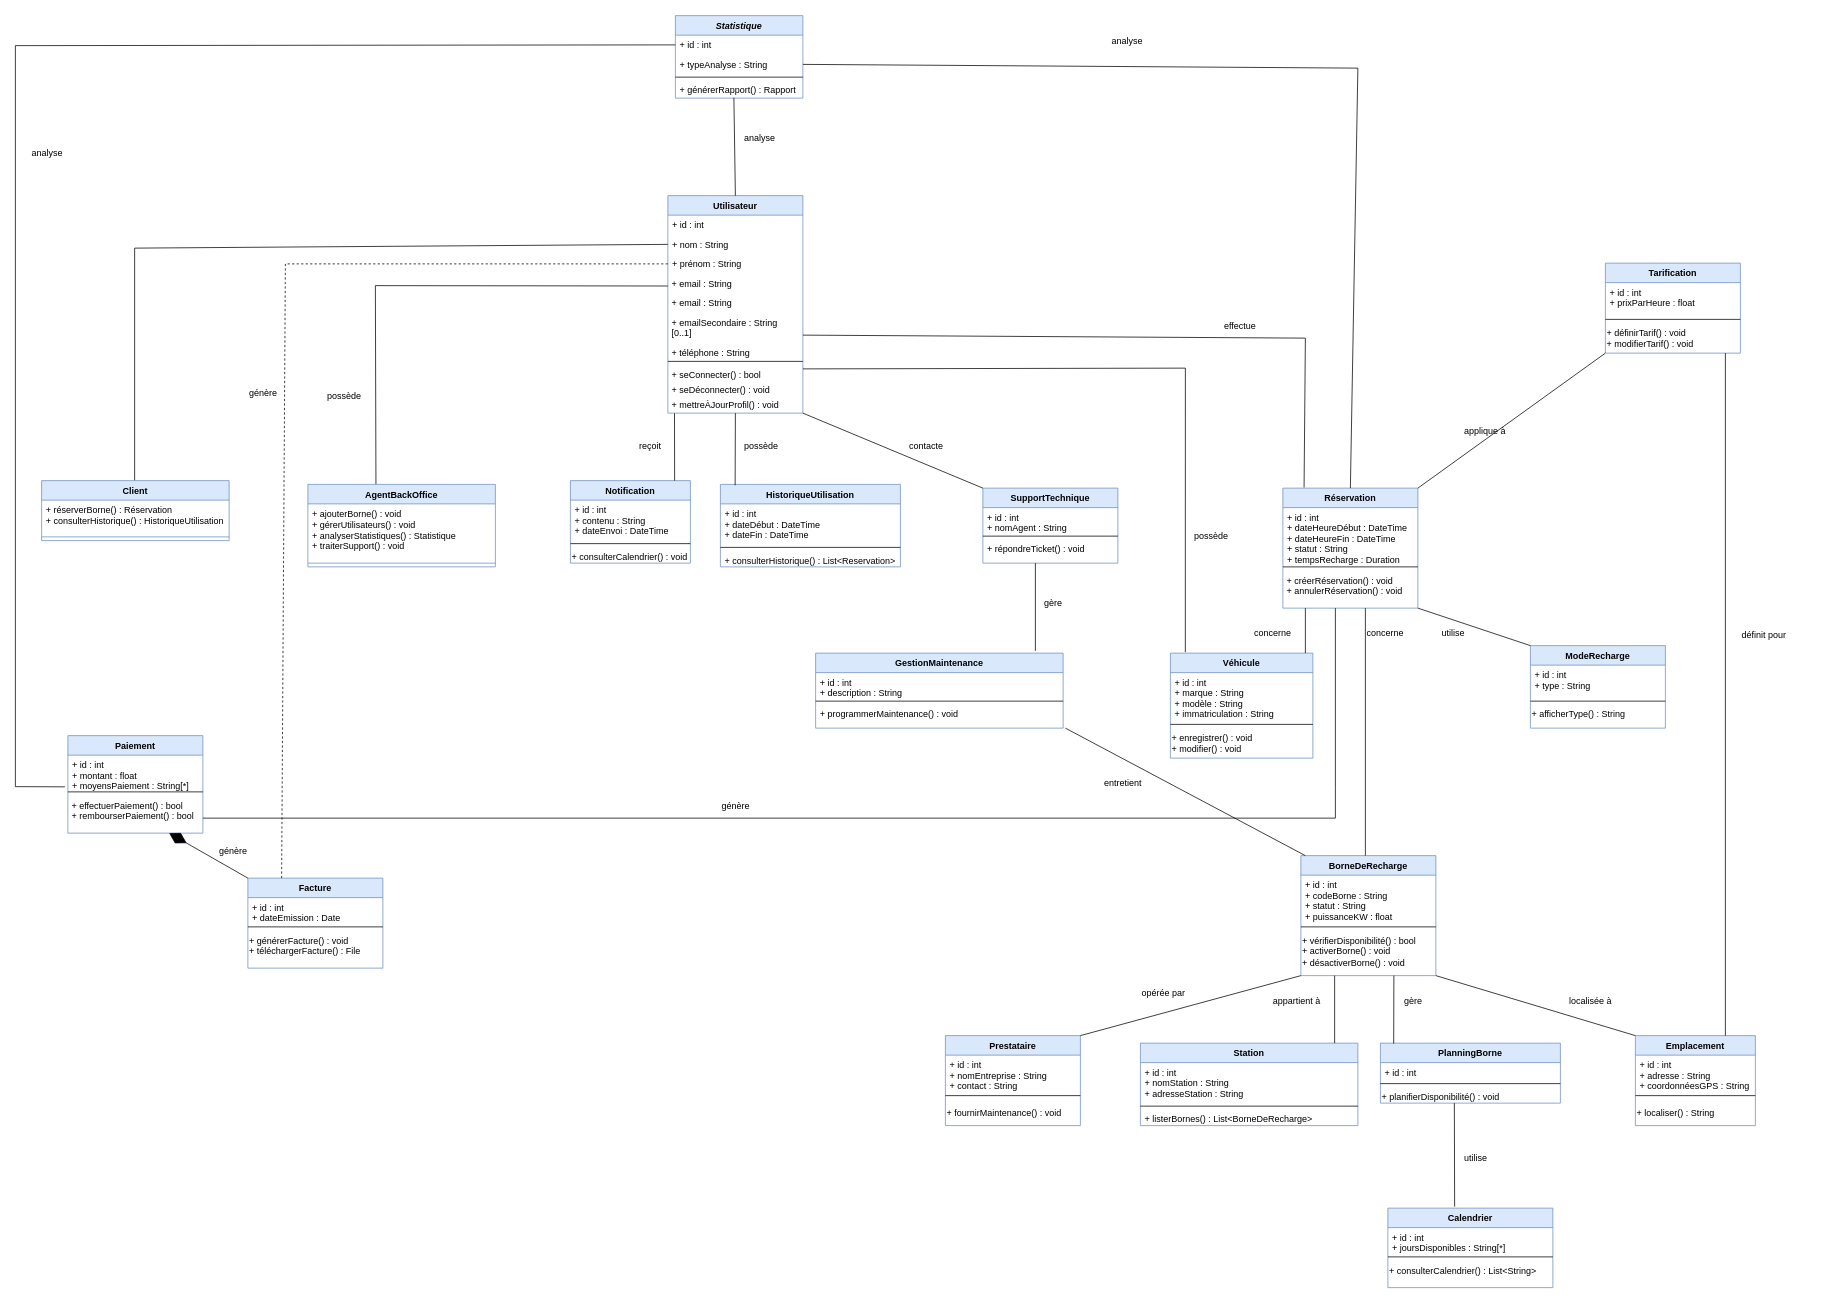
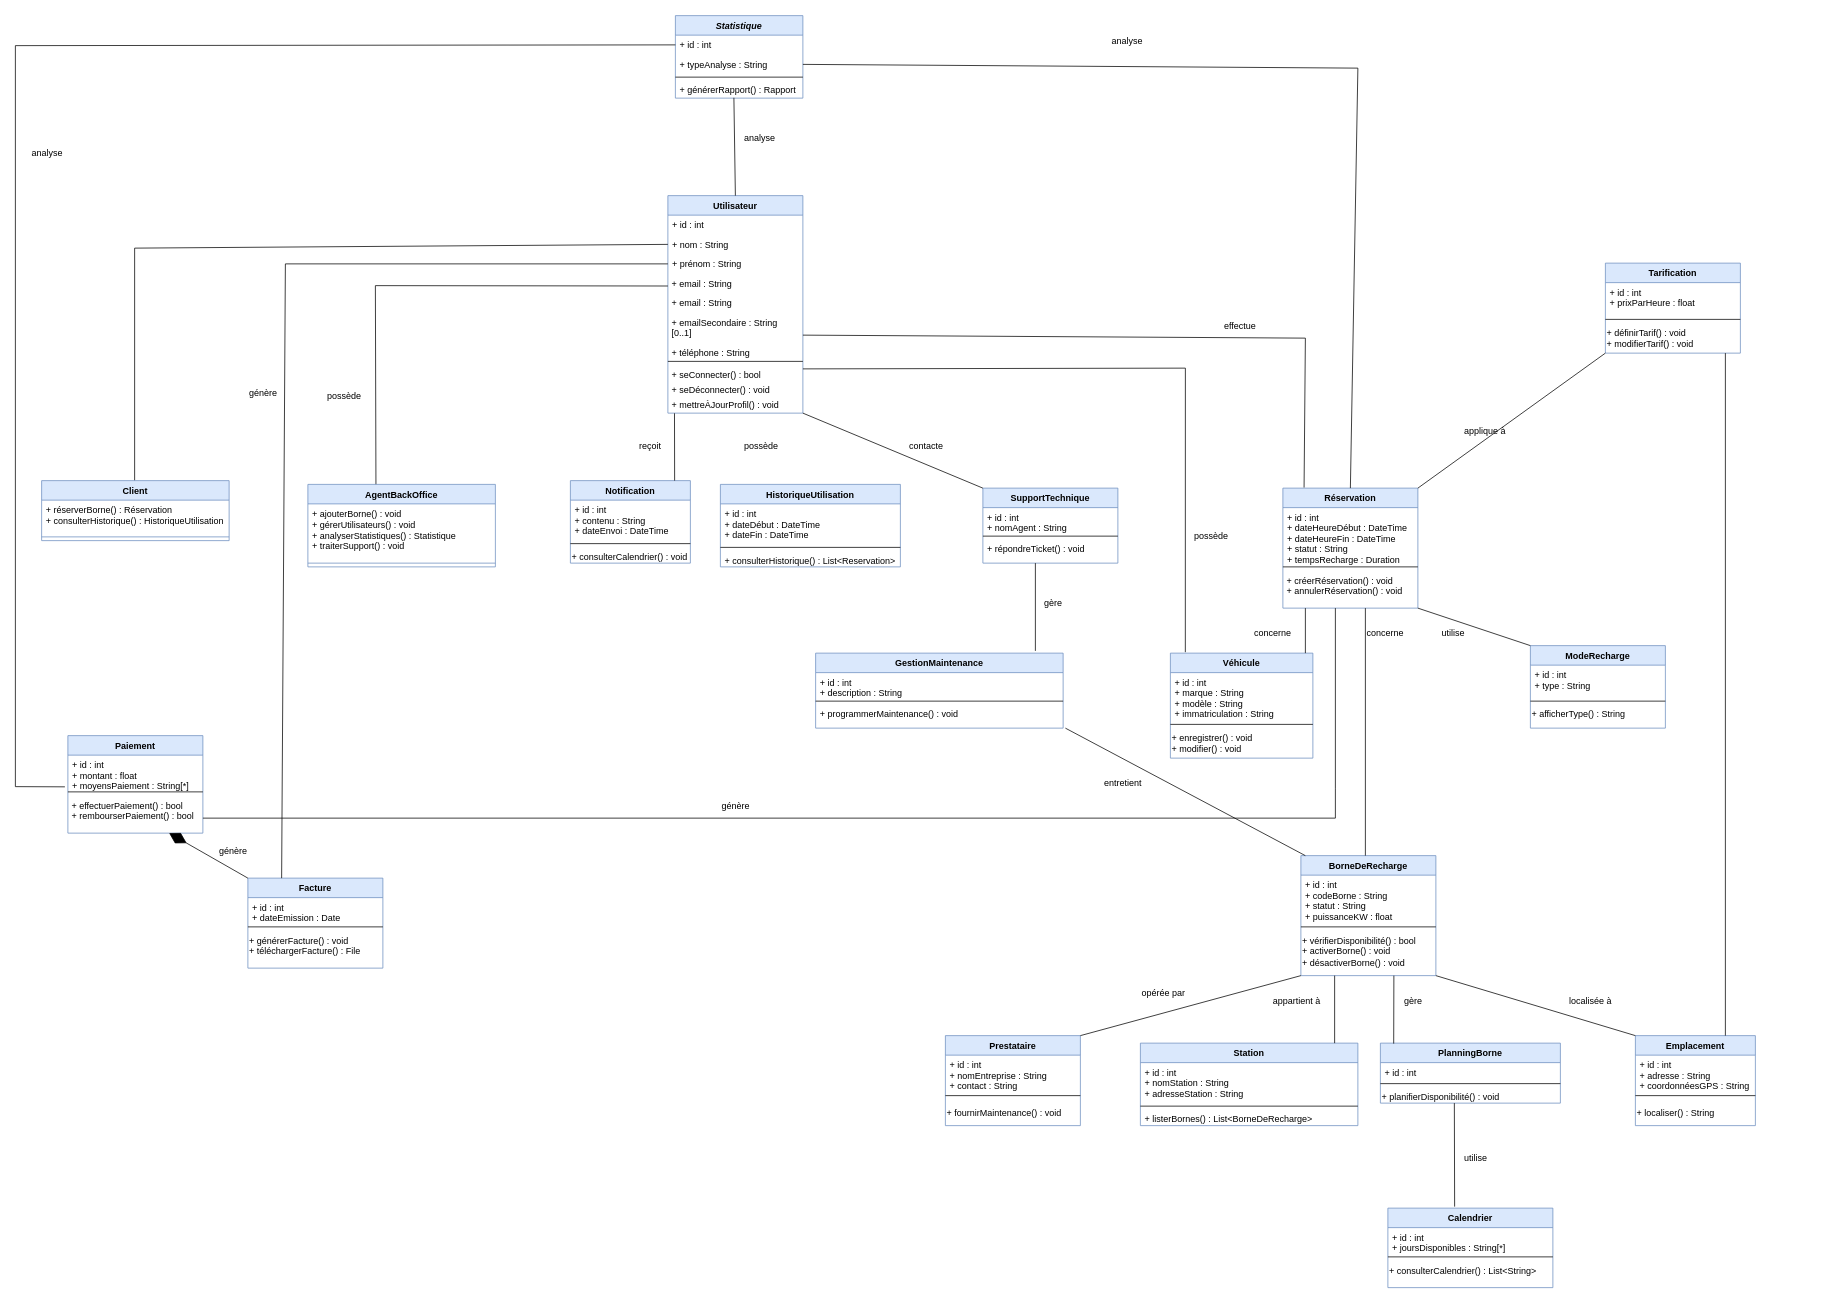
- <mxCell id="87" value="" style="endArrow=none;html=1;rounded=0;entryX=0;entryY=0.5;entryDx=0;entryDy=0;exitX=0.25;exitY=0;exitDx=0;exitDy=0;dashed=1;" parent="1" source="55" target="10" edge="1"><mxGeometry width="50" height="50" relative="1" as="geometry"><mxPoint x="330" y="490" as="sourcePoint" /><mxPoint x="620" y="540" as="targetPoint" /><Array as="points"><mxPoint x="380" y="351" /></Array></mxGeometry></mxCell>
+ <mxCell id="87" value="" style="endArrow=none;html=1;rounded=0;entryX=0;entryY=0.5;entryDx=0;entryDy=0;exitX=0.25;exitY=0;exitDx=0;exitDy=0;" parent="1" source="55" target="10" edge="1"><mxGeometry width="50" height="50" relative="1" as="geometry"><mxPoint x="330" y="490" as="sourcePoint" /><mxPoint x="620" y="540" as="targetPoint" /><Array as="points"><mxPoint x="380" y="351" /></Array></mxGeometry></mxCell>
- <mxCell id="90" value="" style="endArrow=none;html=1;rounded=0;exitX=0.082;exitY=0.011;exitDx=0;exitDy=0;entryX=0.5;entryY=1;entryDx=0;entryDy=0;exitPerimeter=0;" parent="1" source="39" target="18" edge="1"><mxGeometry width="50" height="50" relative="1" as="geometry"><mxPoint x="570" y="420" as="sourcePoint" /><mxPoint x="620" y="370" as="targetPoint" /></mxGeometry></mxCell>
- <mxCell id="119" value="&lt;p data-pm-slice=&quot;1 1 []&quot;&gt;définit pour&lt;/p&gt;" style="text;whiteSpace=wrap;html=1;" vertex="1" parent="1"><mxGeometry x="2320" y="820" width="90" height="60" as="geometry" /></mxCell>
